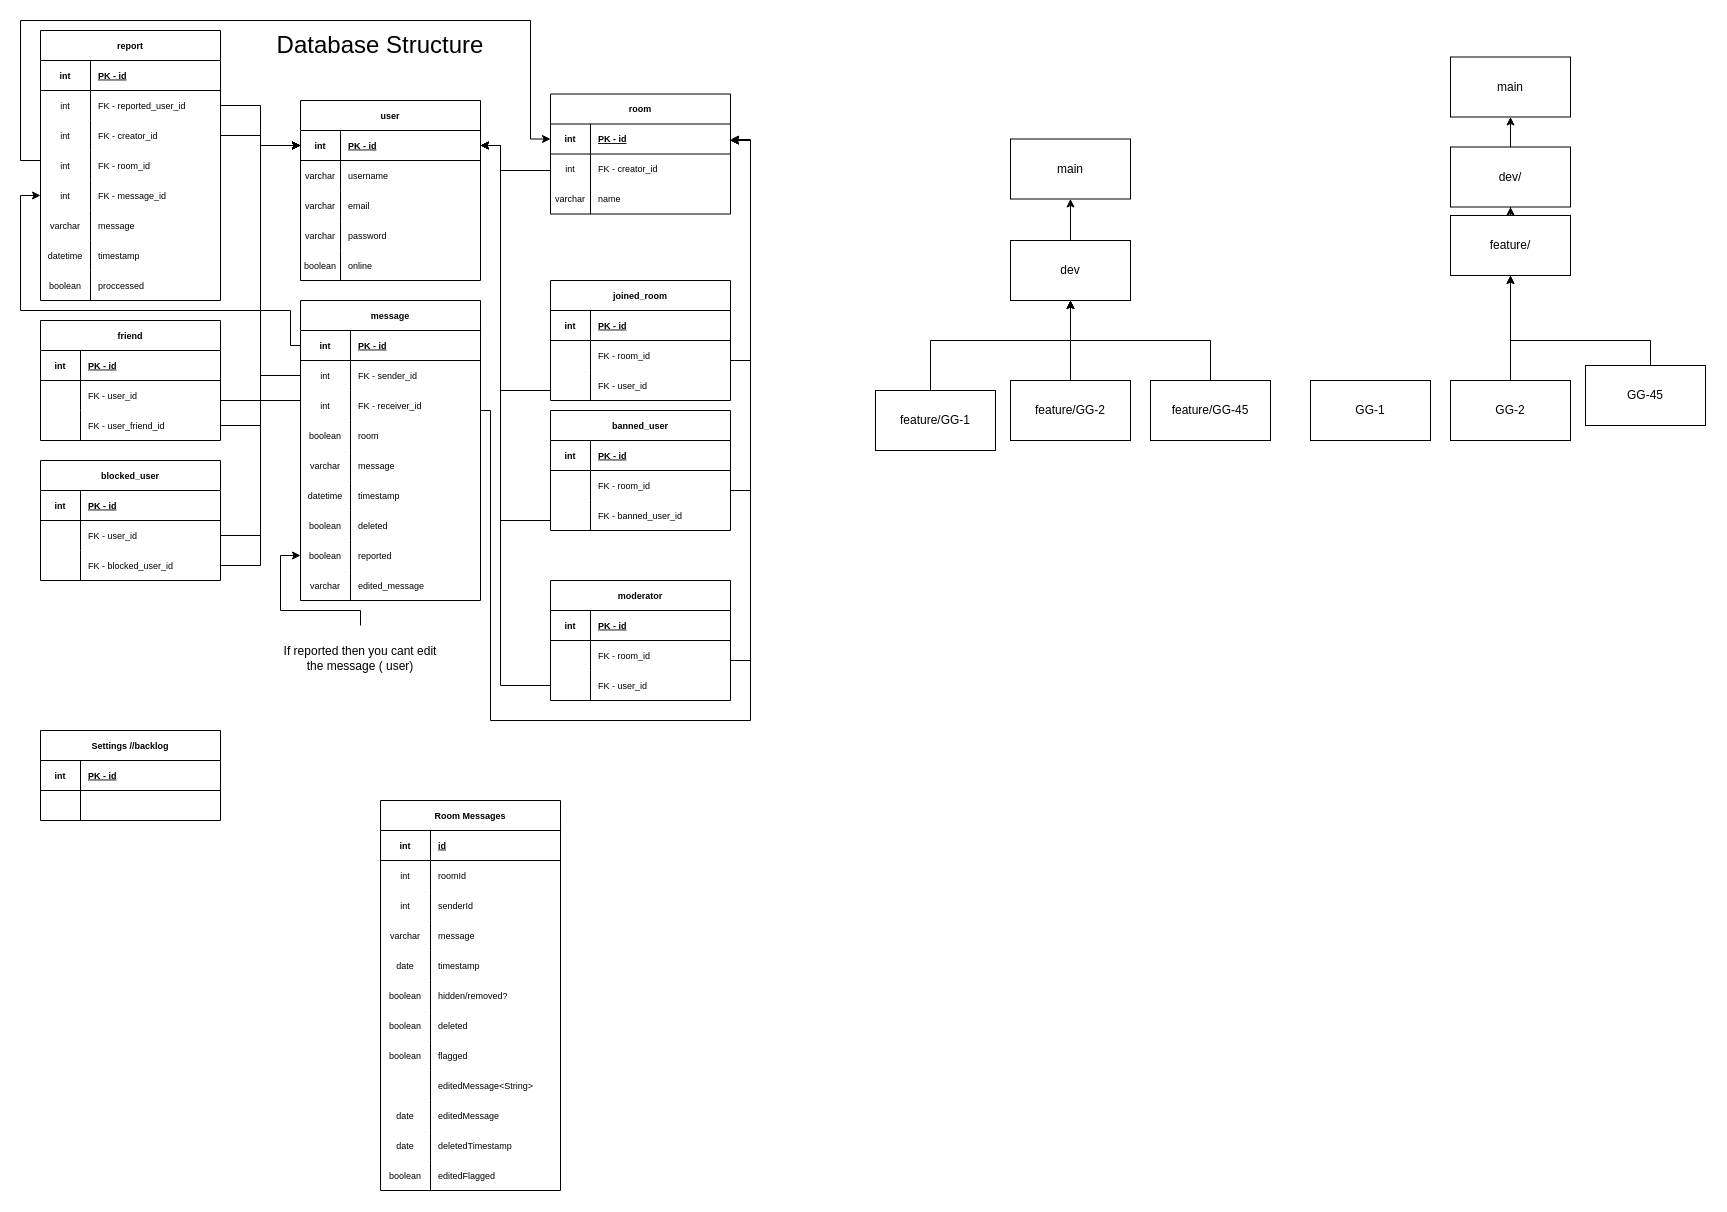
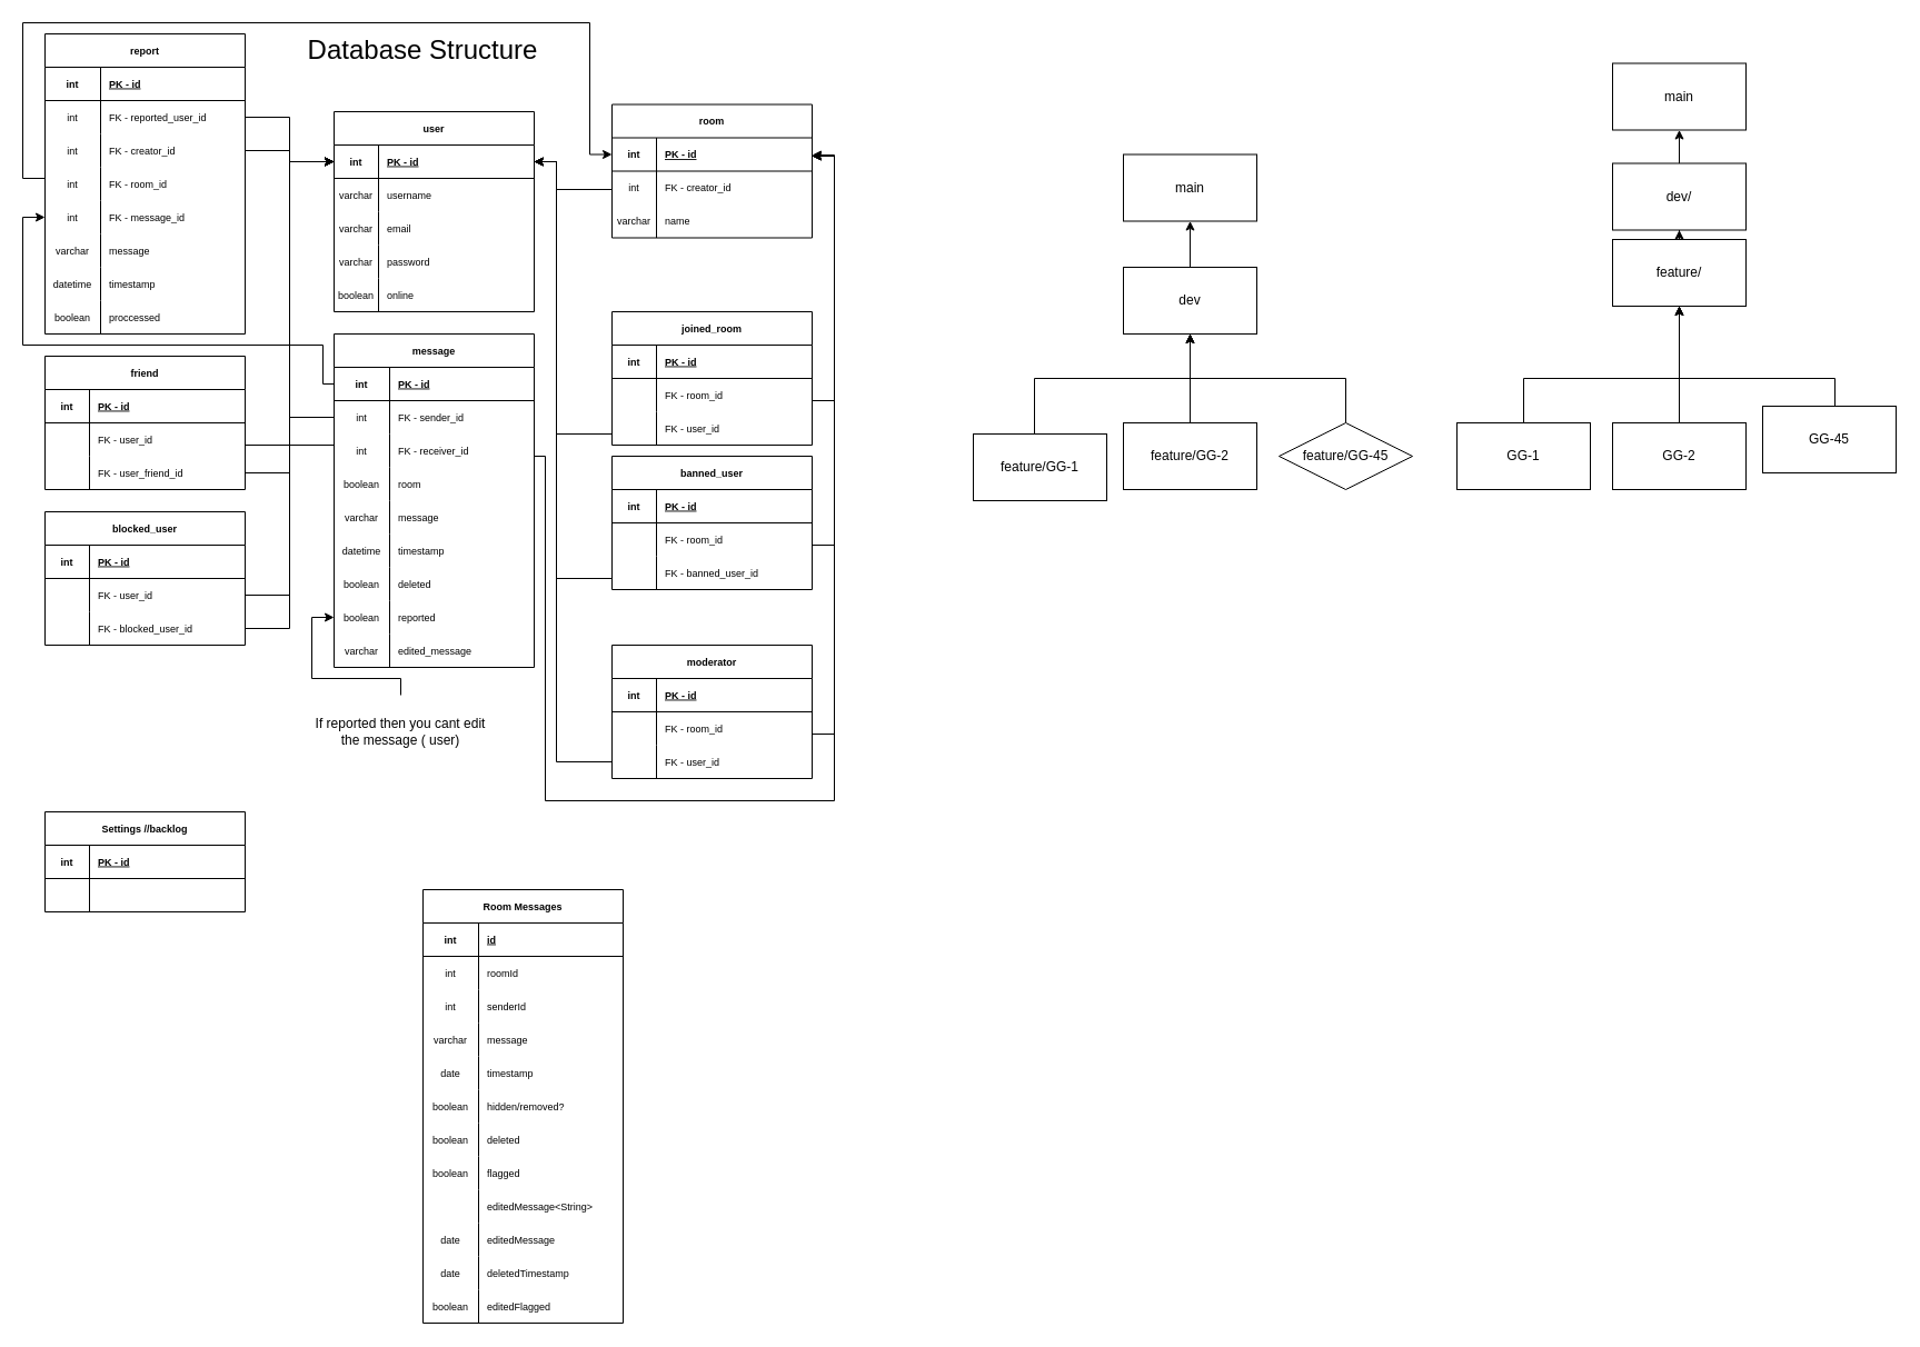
+ <mxCell id="202" style="edgeStyle=orthogonalEdgeStyle;rounded=0;orthogonalLoop=1;jettySize=auto;html=1;" edge="1" parent="1" source="203" target="209"><mxGeometry relative="1" as="geometry"><Array as="points"><mxPoint x="1370" y="340" /><mxPoint x="1510" y="340" /></Array></mxGeometry></mxCell>
- <mxCell id="199" value="feature/GG-45" style="rounded=0;whiteSpace=wrap;html=1;" vertex="1" parent="1"><mxGeometry x="1150" y="380" width="120" height="60" as="geometry" /></mxCell>
+ <mxCell id="199" value="feature/GG-45" style="rhombus;whiteSpace=wrap;html=1;" vertex="1" parent="1"><mxGeometry x="1150" y="380" width="120" height="60" as="geometry" /></mxCell>
